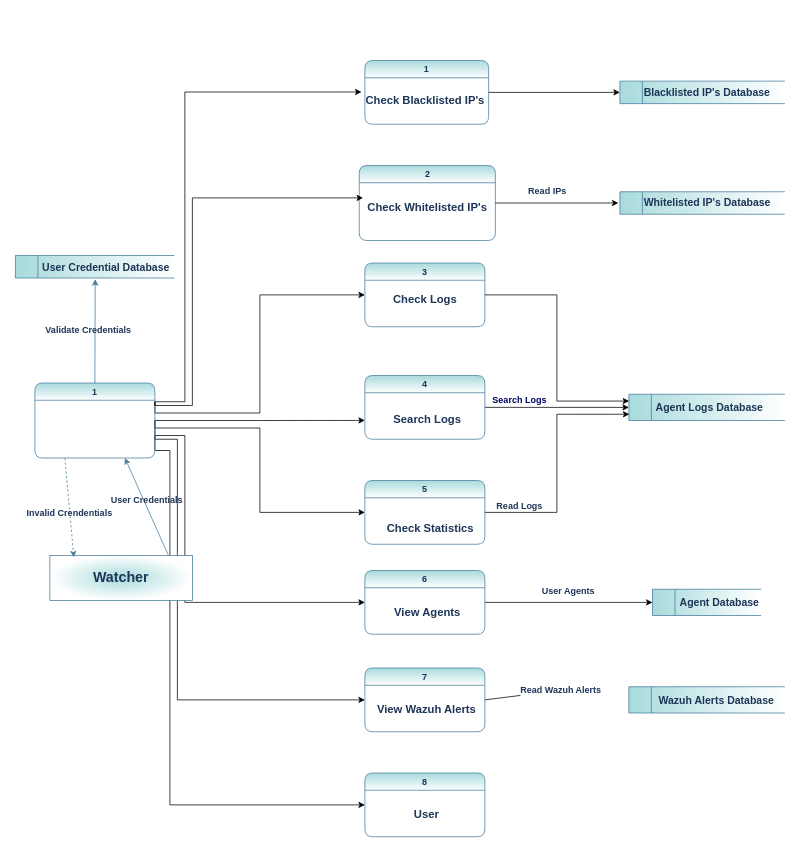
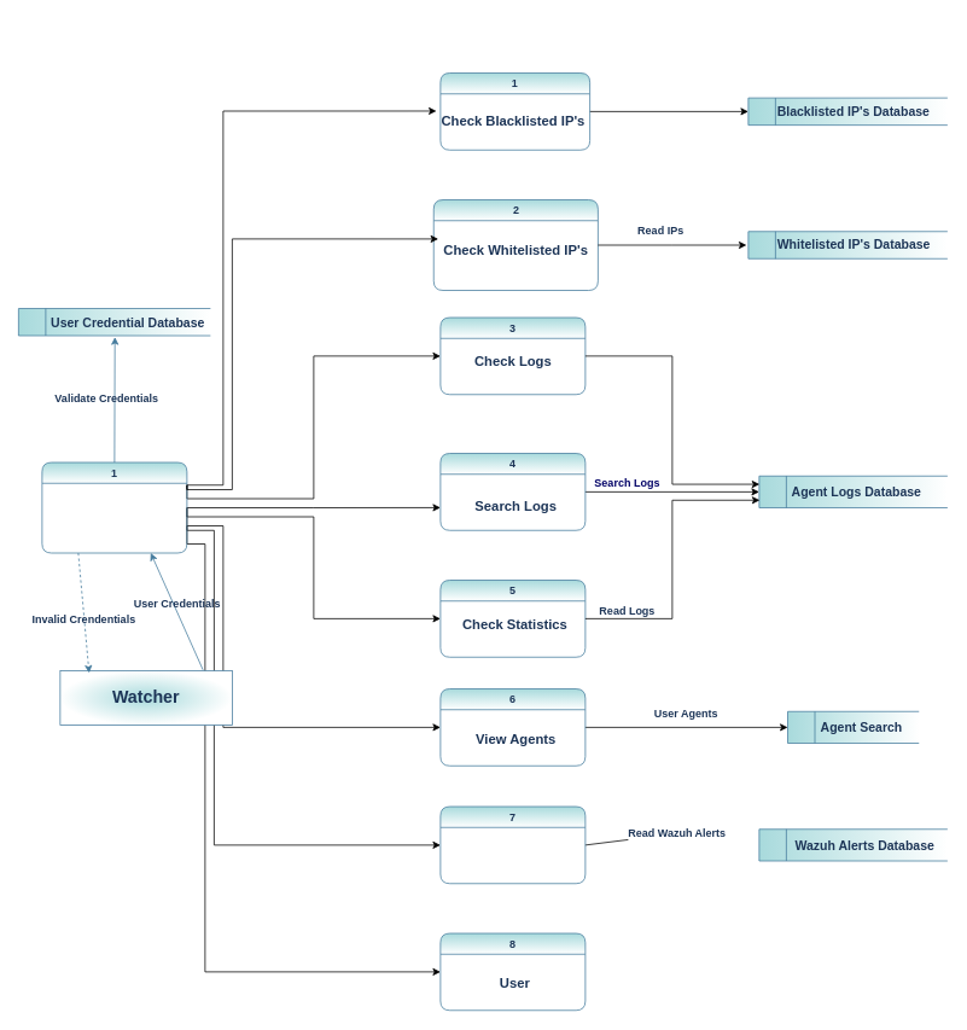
- <mxCell id="28" value="&lt;font&gt;Check Statistics&lt;/font&gt;" style="text;html=1;align=center;verticalAlign=middle;resizable=0;points=[];autosize=1;strokeColor=none;fillColor=none;labelBackgroundColor=none;fontColor=#1D3557;fontStyle=1;fontSize=15;" vertex="1" parent="27"><mxGeometry x="22" y="47.5" width="130" height="30" as="geometry" /></mxCell>
+ <mxCell id="28" value="&lt;font&gt;Check Statistics&lt;/font&gt;" style="text;html=1;align=center;verticalAlign=middle;resizable=0;points=[];autosize=1;strokeColor=none;fillColor=none;labelBackgroundColor=none;fontColor=#1D3557;fontStyle=1;fontSize=15;" vertex="1" parent="27"><mxGeometry x="17" y="32.5" width="130" height="30" as="geometry" /></mxCell>
- <mxCell id="40" value="&lt;font&gt;&lt;span style=&quot;white-space: pre;&quot;&gt;&#09;&lt;/span&gt;Agent&amp;nbsp;Database&lt;/font&gt;" style="html=1;dashed=0;whiteSpace=wrap;shape=mxgraph.dfd.dataStoreID;align=left;spacingLeft=3;points=[[0,0],[0.5,0],[1,0],[0,0.5],[1,0.5],[0,1],[0.5,1],[1,1]];labelBackgroundColor=none;fillColor=#A8DADC;strokeColor=#457B9D;fontColor=#1D3557;gradientColor=#FFFFFF;gradientDirection=east;fontStyle=1;fontSize=14;" vertex="1" parent="1"><mxGeometry x="869.5" y="785" width="145" height="35" as="geometry" /></mxCell>
+ <mxCell id="40" value="&lt;font&gt;&lt;span style=&quot;white-space: pre;&quot;&gt;&#09;&lt;/span&gt;Agent&amp;nbsp;Search&lt;/font&gt;" style="html=1;dashed=0;whiteSpace=wrap;shape=mxgraph.dfd.dataStoreID;align=left;spacingLeft=3;points=[[0,0],[0.5,0],[1,0],[0,0.5],[1,0.5],[0,1],[0.5,1],[1,1]];labelBackgroundColor=none;fillColor=#A8DADC;strokeColor=#457B9D;fontColor=#1D3557;gradientColor=#FFFFFF;gradientDirection=east;fontStyle=1;fontSize=14;" vertex="1" parent="1"><mxGeometry x="869.5" y="785" width="145" height="35" as="geometry" /></mxCell>
- <mxCell id="34" value="&lt;font&gt;View Wazuh Alerts&lt;/font&gt;" style="text;html=1;align=center;verticalAlign=middle;resizable=0;points=[];autosize=1;strokeColor=none;fillColor=none;labelBackgroundColor=none;fontColor=#1D3557;fontStyle=1;fontSize=15;" vertex="1" parent="33"><mxGeometry x="7" y="40" width="150" height="30" as="geometry" /></mxCell>
